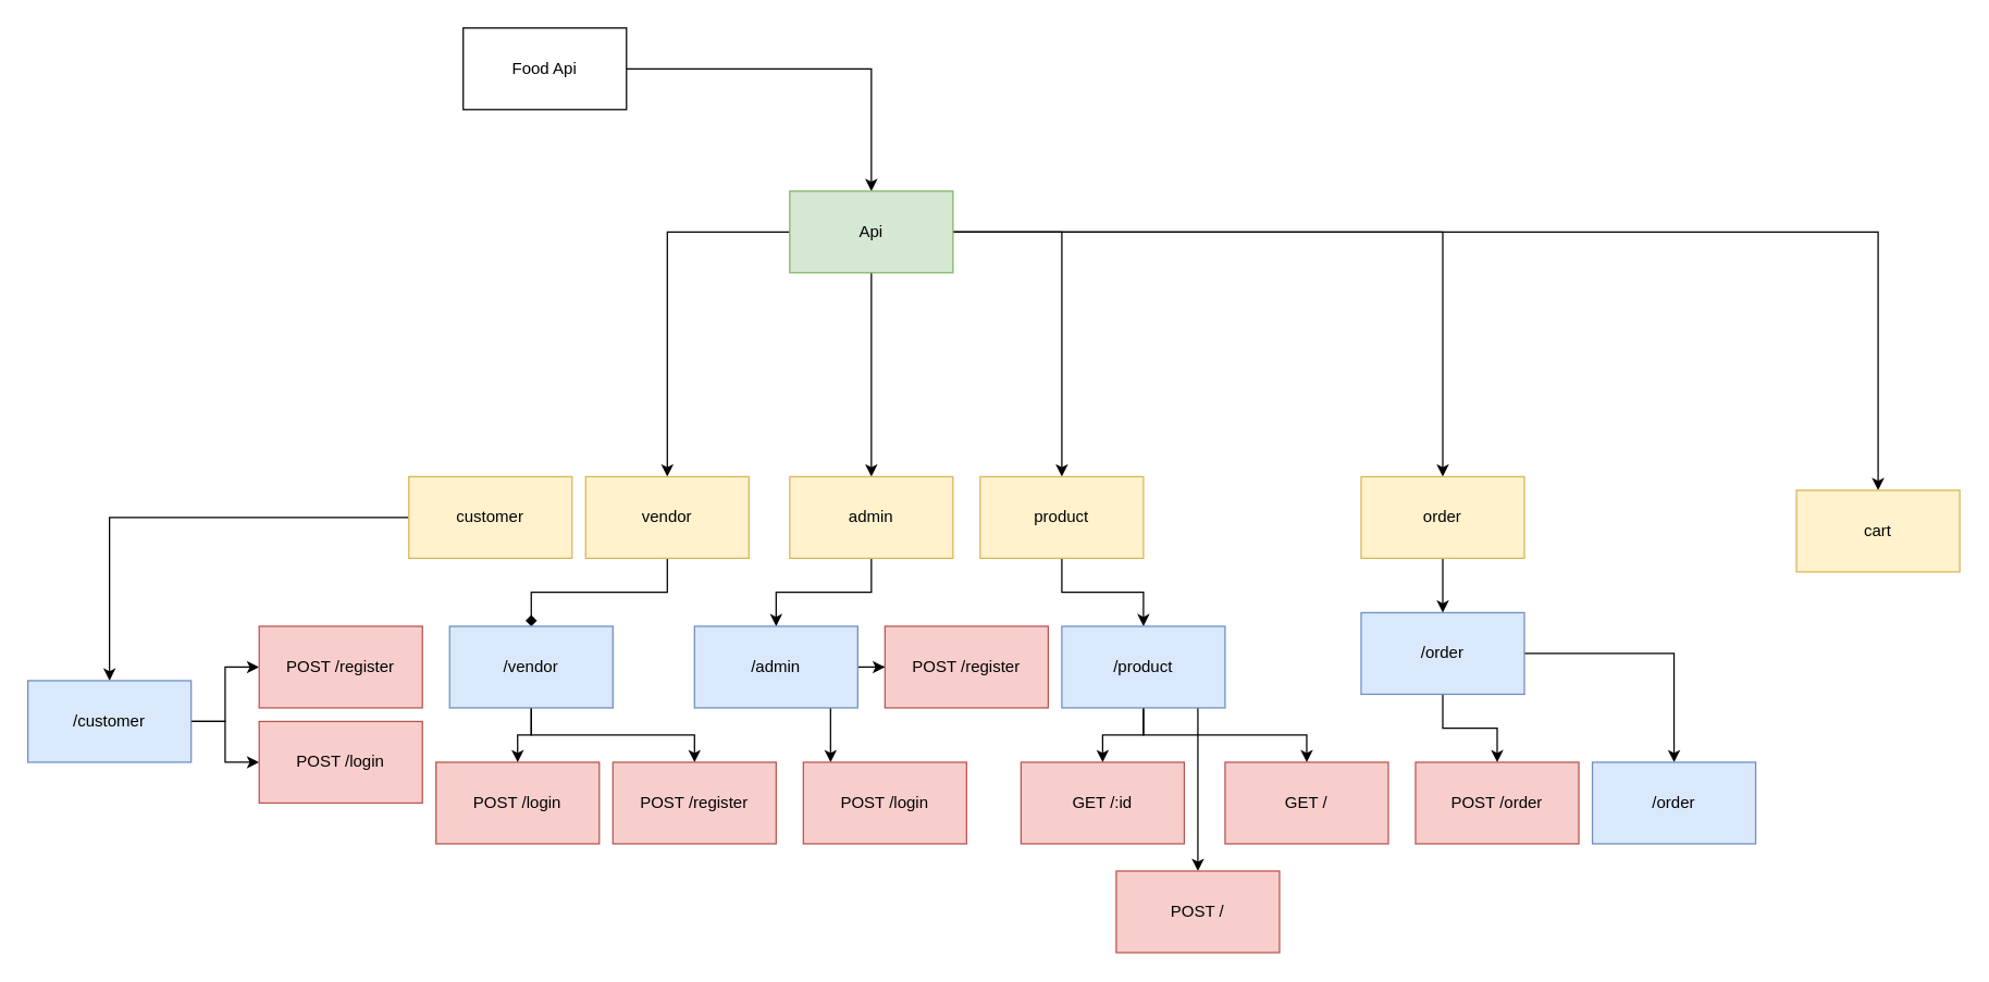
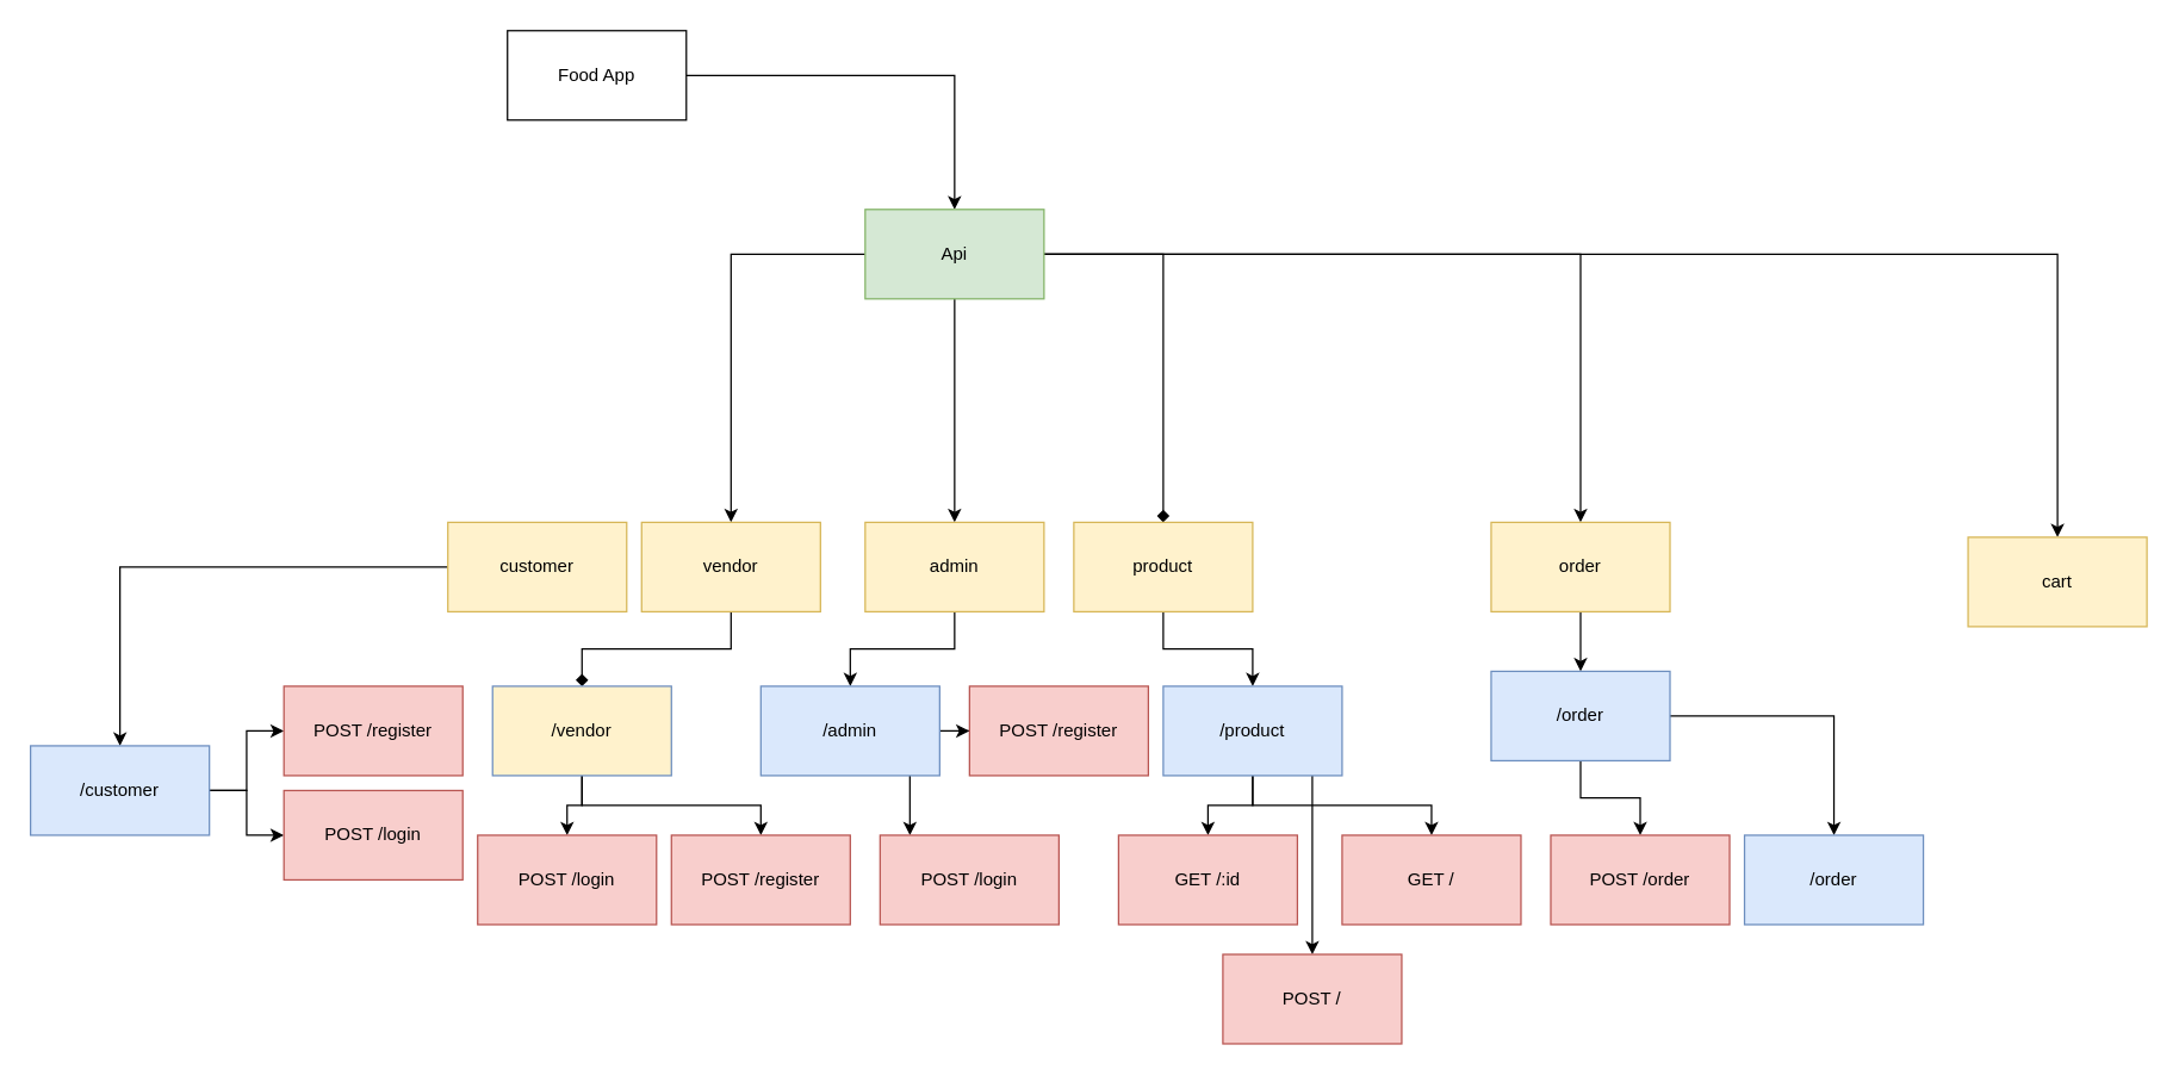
- <mxCell id="3" value="Food Api" style="rounded=0;whiteSpace=wrap;html=1;" vertex="1" parent="1"><mxGeometry x="340" y="20" width="120" height="60" as="geometry" /></mxCell>
+ <mxCell id="3" value="Food App" style="rounded=0;whiteSpace=wrap;html=1;" vertex="1" parent="1"><mxGeometry x="340" y="20" width="120" height="60" as="geometry" /></mxCell>
- <mxCell id="6" value="" style="edgeStyle=orthogonalEdgeStyle;rounded=0;orthogonalLoop=1;jettySize=auto;html=1;" edge="1" parent="1" source="9" target="17"><mxGeometry relative="1" as="geometry" /></mxCell>
+ <mxCell id="6" value="" style="edgeStyle=orthogonalEdgeStyle;rounded=0;orthogonalLoop=1;jettySize=auto;html=1;endArrow=diamond;" edge="1" parent="1" source="9" target="17"><mxGeometry relative="1" as="geometry" /></mxCell>
- <mxCell id="28" value="/vendor" style="whiteSpace=wrap;html=1;rounded=0;strokeColor=#6c8ebf;fillColor=#dae8fc;" vertex="1" parent="1"><mxGeometry x="330" y="460" width="120" height="60" as="geometry" /></mxCell>
+ <mxCell id="28" value="/vendor" style="whiteSpace=wrap;html=1;rounded=0;strokeColor=#6c8ebf;fillColor=#fff2cc;" vertex="1" parent="1"><mxGeometry x="330" y="460" width="120" height="60" as="geometry" /></mxCell>
